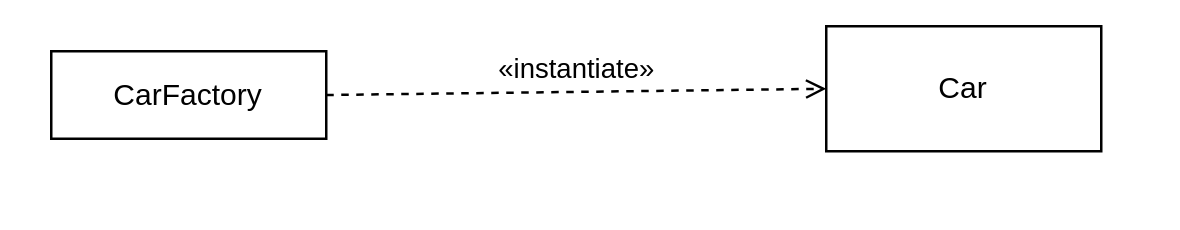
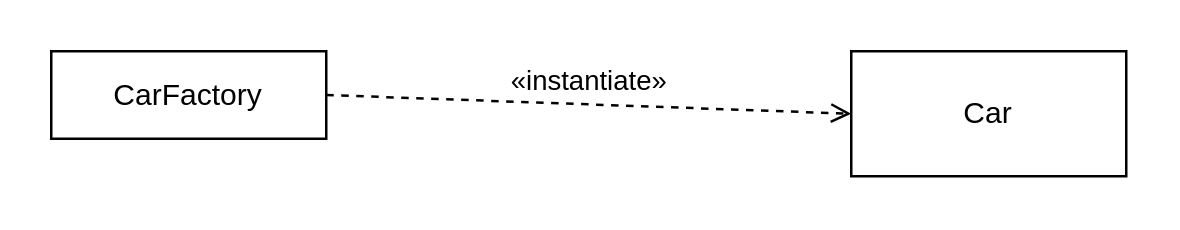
- <mxCell id="3" value="Car" style="html=1;whiteSpace=wrap;" vertex="1" parent="1"><mxGeometry x="330" y="10" width="110" height="50" as="geometry" /></mxCell>
+ <mxCell id="3" value="Car" style="html=1;whiteSpace=wrap;" vertex="1" parent="1"><mxGeometry x="340" width="110" height="50" as="geometry" y="20" /></mxCell>
